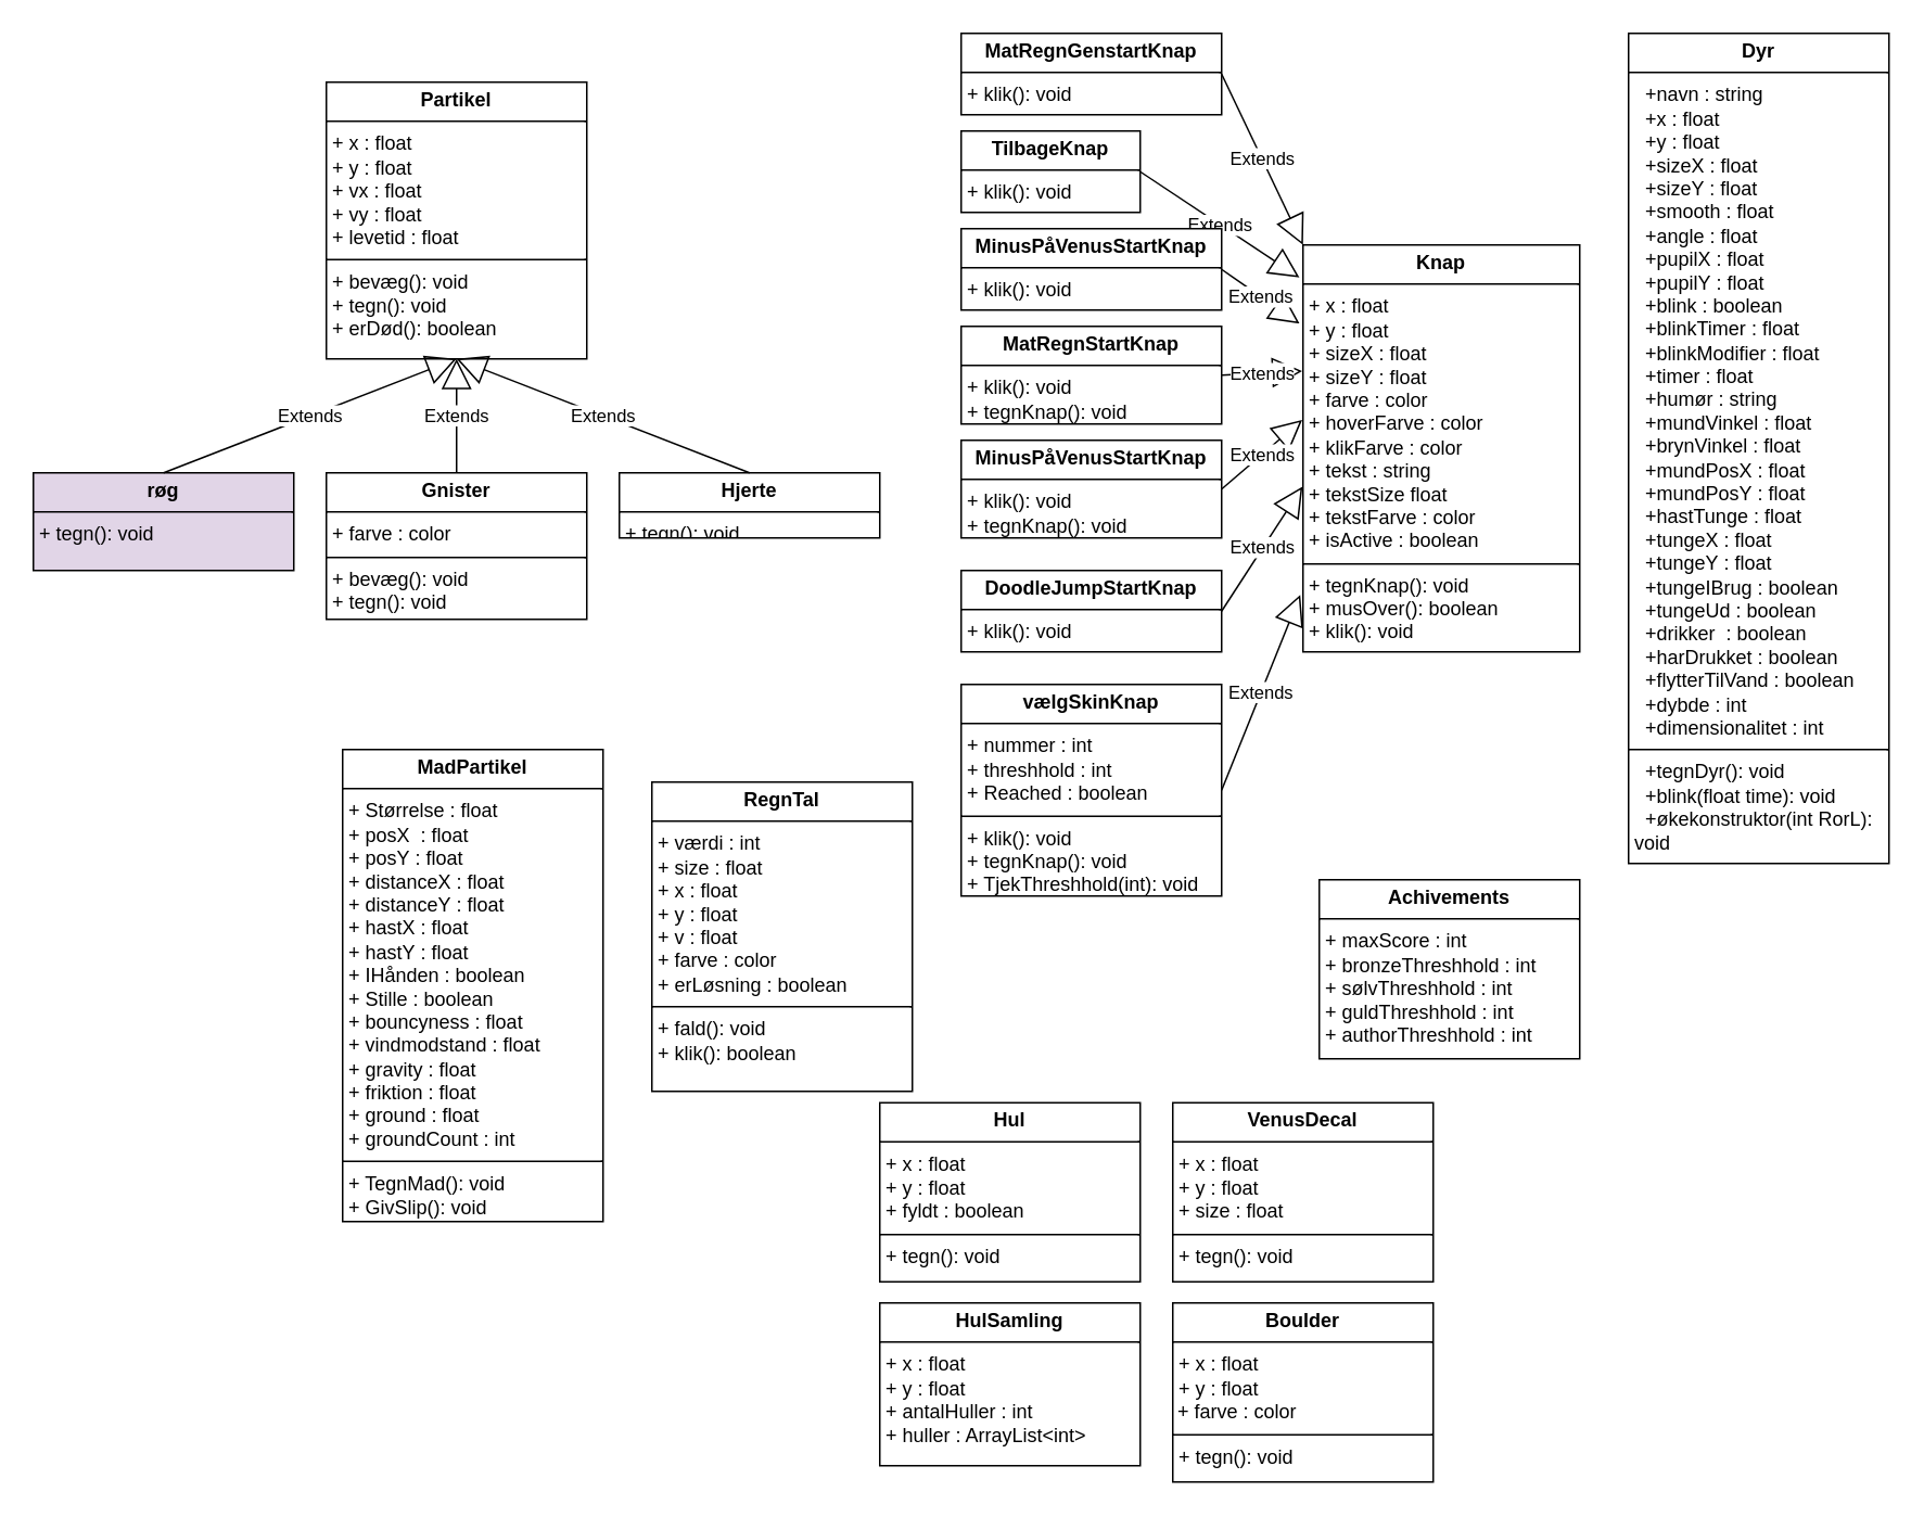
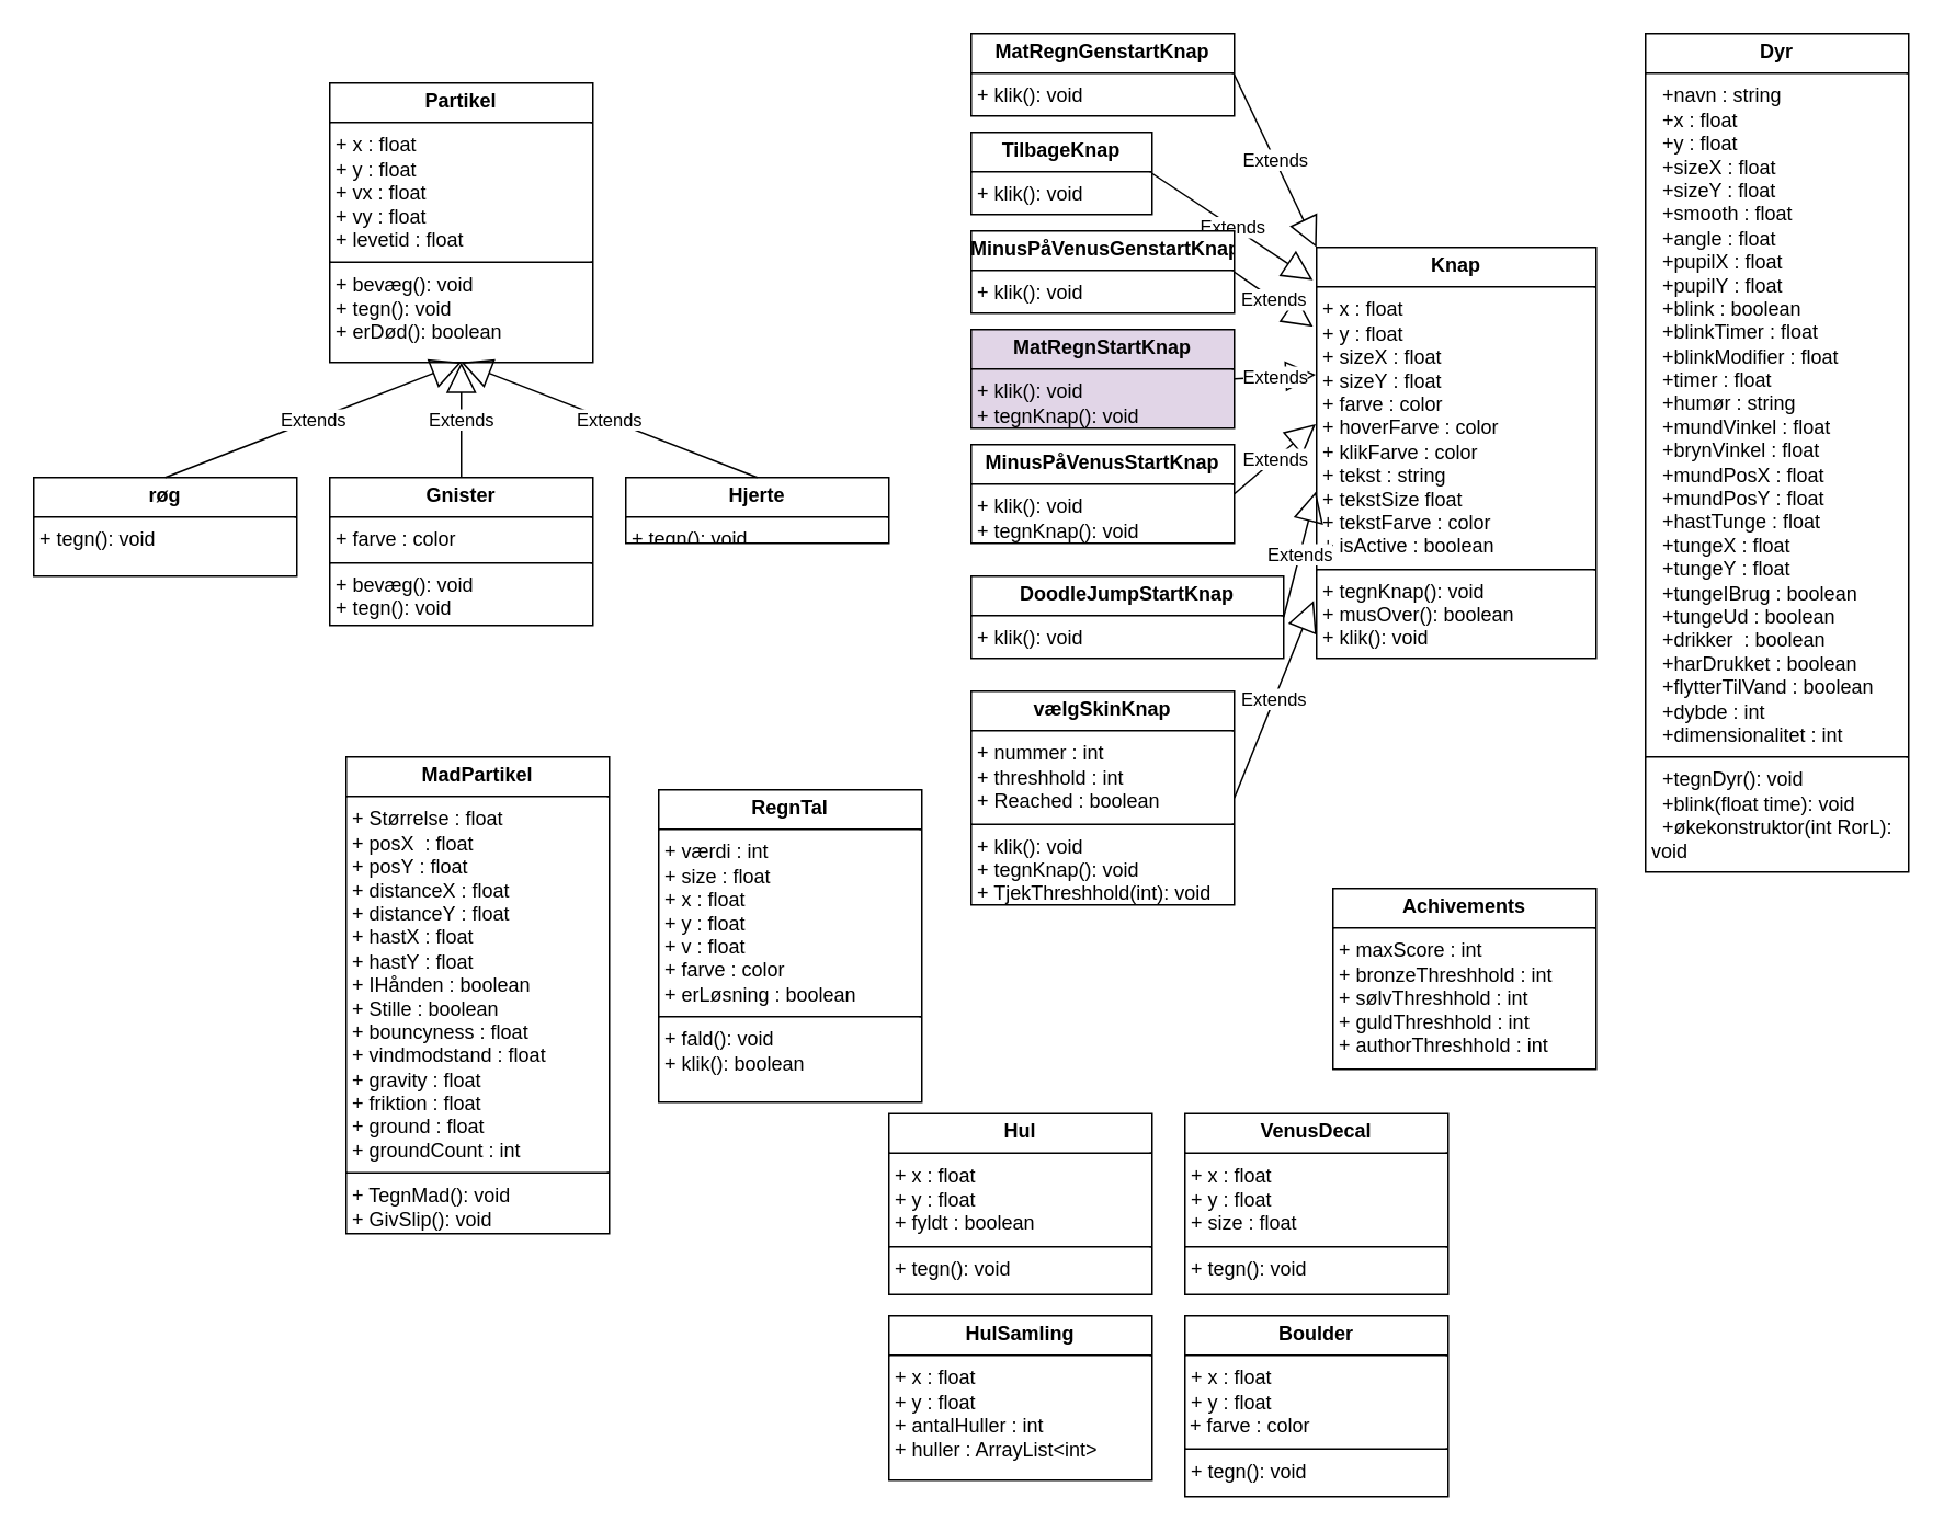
- <mxCell id="17" value="&lt;p style=&quot;margin:0px;margin-top:4px;text-align:center;&quot;&gt;&lt;b&gt;MinusPåVenusStartKnap&lt;/b&gt;&lt;/p&gt;&lt;hr size=&quot;1&quot; style=&quot;border-style:solid;&quot;&gt;&lt;p style=&quot;margin:0px;margin-left:4px;&quot;&gt;+ klik(): void&lt;/p&gt;" style="verticalAlign=top;align=left;overflow=fill;html=1;whiteSpace=wrap;" vertex="1" parent="1"><mxGeometry x="590" y="140" width="160" height="50" as="geometry" /></mxCell>
+ <mxCell id="17" value="&lt;p style=&quot;margin:0px;margin-top:4px;text-align:center;&quot;&gt;&lt;b&gt;MinusPåVenusGenstartKnap&lt;/b&gt;&lt;/p&gt;&lt;hr size=&quot;1&quot; style=&quot;border-style:solid;&quot;&gt;&lt;p style=&quot;margin:0px;margin-left:4px;&quot;&gt;+ klik(): void&lt;/p&gt;" style="verticalAlign=top;align=left;overflow=fill;html=1;whiteSpace=wrap;" vertex="1" parent="1"><mxGeometry x="590" y="140" width="160" height="50" as="geometry" /></mxCell>
- <mxCell id="20" value="&lt;p style=&quot;margin:0px;margin-top:4px;text-align:center;&quot;&gt;&lt;b&gt;MatRegnStartKnap&lt;/b&gt;&lt;/p&gt;&lt;hr size=&quot;1&quot; style=&quot;border-style:solid;&quot;&gt;&lt;p style=&quot;margin:0px;margin-left:4px;&quot;&gt;+ klik(): void&lt;/p&gt;&lt;p style=&quot;margin:0px;margin-left:4px;&quot;&gt;+ tegnKnap(): void&lt;/p&gt;" style="verticalAlign=top;align=left;overflow=fill;html=1;whiteSpace=wrap;" vertex="1" parent="1"><mxGeometry x="590" y="200" width="160" height="60" as="geometry" /></mxCell>
+ <mxCell id="20" value="&lt;p style=&quot;margin:0px;margin-top:4px;text-align:center;&quot;&gt;&lt;b&gt;MatRegnStartKnap&lt;/b&gt;&lt;/p&gt;&lt;hr size=&quot;1&quot; style=&quot;border-style:solid;&quot;&gt;&lt;p style=&quot;margin:0px;margin-left:4px;&quot;&gt;+ klik(): void&lt;/p&gt;&lt;p style=&quot;margin:0px;margin-left:4px;&quot;&gt;+ tegnKnap(): void&lt;/p&gt;" style="verticalAlign=top;align=left;overflow=fill;html=1;whiteSpace=wrap;fillColor=#e1d5e7;" vertex="1" parent="1"><mxGeometry x="590" y="200" width="160" height="60" as="geometry" /></mxCell>
- <mxCell id="5" value="&lt;p style=&quot;margin:0px;margin-top:4px;text-align:center;&quot;&gt;&lt;b&gt;røg&lt;/b&gt;&lt;/p&gt;&lt;hr size=&quot;1&quot; style=&quot;border-style:solid;&quot;&gt;&lt;p style=&quot;margin:0px;margin-left:4px;&quot;&gt;+ tegn(): void&lt;/p&gt;" style="verticalAlign=top;align=left;overflow=fill;html=1;whiteSpace=wrap;fillColor=#e1d5e7;" parent="1" vertex="1"><mxGeometry x="20" y="290" width="160" height="60" as="geometry" /></mxCell>
+ <mxCell id="5" value="&lt;p style=&quot;margin:0px;margin-top:4px;text-align:center;&quot;&gt;&lt;b&gt;røg&lt;/b&gt;&lt;/p&gt;&lt;hr size=&quot;1&quot; style=&quot;border-style:solid;&quot;&gt;&lt;p style=&quot;margin:0px;margin-left:4px;&quot;&gt;+ tegn(): void&lt;/p&gt;" style="verticalAlign=top;align=left;overflow=fill;html=1;whiteSpace=wrap;" parent="1" vertex="1"><mxGeometry x="20" y="290" width="160" height="60" as="geometry" /></mxCell>
- <mxCell id="21" value="&lt;p style=&quot;margin:0px;margin-top:4px;text-align:center;&quot;&gt;&lt;b&gt;DoodleJumpStartKnap&lt;/b&gt;&lt;/p&gt;&lt;hr size=&quot;1&quot; style=&quot;border-style:solid;&quot;&gt;&lt;p style=&quot;margin:0px;margin-left:4px;&quot;&gt;+ klik(): void&lt;/p&gt;" style="verticalAlign=top;align=left;overflow=fill;html=1;whiteSpace=wrap;" vertex="1" parent="1"><mxGeometry x="590" y="350" width="160" height="50" as="geometry" /></mxCell>
+ <mxCell id="21" value="&lt;p style=&quot;margin:0px;margin-top:4px;text-align:center;&quot;&gt;&lt;b&gt;DoodleJumpStartKnap&lt;/b&gt;&lt;/p&gt;&lt;hr size=&quot;1&quot; style=&quot;border-style:solid;&quot;&gt;&lt;p style=&quot;margin:0px;margin-left:4px;&quot;&gt;+ klik(): void&lt;/p&gt;" style="verticalAlign=top;align=left;overflow=fill;html=1;whiteSpace=wrap;" vertex="1" parent="1"><mxGeometry x="590" y="350" width="190" height="50" as="geometry" /></mxCell>
